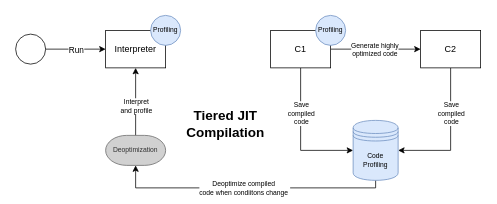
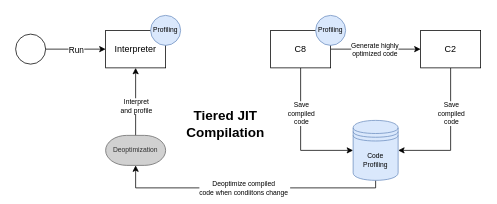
- <mxCell id="10" value="C1" style="rounded=0;whiteSpace=wrap;html=1;" parent="1" vertex="1"><mxGeometry x="360" y="40" width="80" height="50" as="geometry" /></mxCell>
+ <mxCell id="10" value="C8" style="rounded=0;whiteSpace=wrap;html=1;" parent="1" vertex="1"><mxGeometry x="360" y="40" width="80" height="50" as="geometry" /></mxCell>
